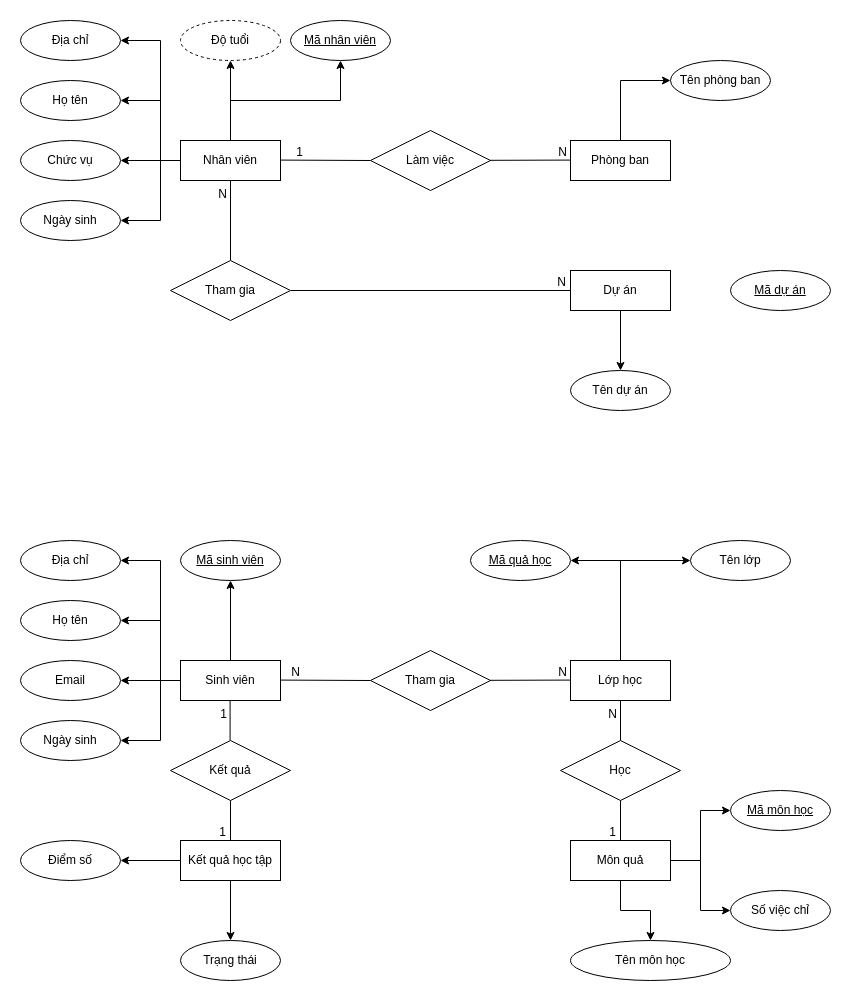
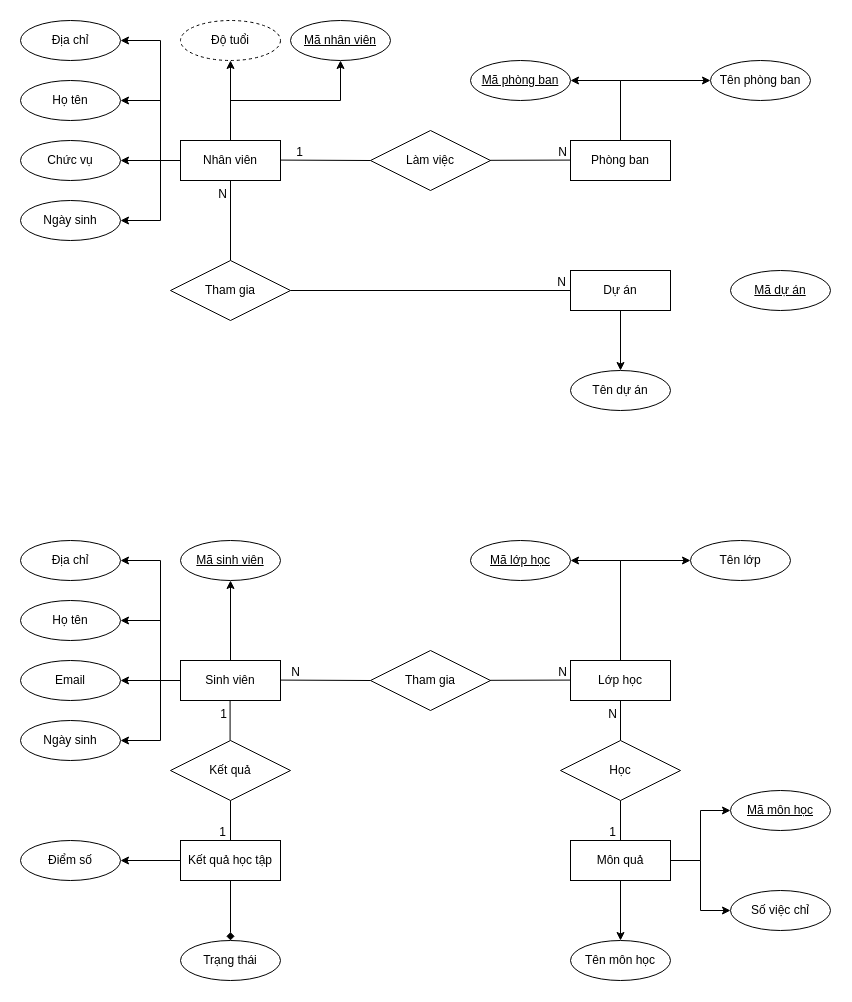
+ <mxCell id="16" value="Mã phòng ban" style="ellipse;whiteSpace=wrap;html=1;align=center;fontStyle=4;" parent="1" vertex="1"><mxGeometry x="470" y="60" width="100" height="40" as="geometry" /></mxCell>
+ <mxCell id="11" style="edgeStyle=orthogonalEdgeStyle;rounded=0;orthogonalLoop=1;jettySize=auto;html=1;exitX=0.5;exitY=0;exitDx=0;exitDy=0;entryX=1;entryY=0.5;entryDx=0;entryDy=0;" parent="1" source="13" target="16" edge="1"><mxGeometry relative="1" as="geometry" /></mxCell>
- <mxCell id="18" value="Tên phòng ban" style="ellipse;whiteSpace=wrap;html=1;align=center;" parent="1" vertex="1"><mxGeometry x="670" y="60" width="100" height="40" as="geometry" /></mxCell>
+ <mxCell id="18" value="Tên phòng ban" style="ellipse;whiteSpace=wrap;html=1;align=center;" parent="1" vertex="1"><mxGeometry x="710" y="60" width="100" height="40" as="geometry" /></mxCell>
- <mxCell id="48" value="Mã quả học" style="ellipse;whiteSpace=wrap;html=1;align=center;fontStyle=4;" parent="1" vertex="1"><mxGeometry x="470" y="540" width="100" height="40" as="geometry" /></mxCell>
+ <mxCell id="48" value="Mã lớp học" style="ellipse;whiteSpace=wrap;html=1;align=center;fontStyle=4;" parent="1" vertex="1"><mxGeometry x="470" y="540" width="100" height="40" as="geometry" /></mxCell>
- <mxCell id="67" style="edgeStyle=orthogonalEdgeStyle;rounded=0;orthogonalLoop=1;jettySize=auto;html=1;exitX=0.5;exitY=1;exitDx=0;exitDy=0;entryX=0.5;entryY=0;entryDx=0;entryDy=0;" parent="1" source="69" target="70" edge="1"><mxGeometry relative="1" as="geometry" /></mxCell>
+ <mxCell id="67" style="edgeStyle=orthogonalEdgeStyle;rounded=0;orthogonalLoop=1;jettySize=auto;html=1;exitX=0.5;exitY=1;exitDx=0;exitDy=0;entryX=0.5;entryY=0;entryDx=0;entryDy=0;endArrow=diamond;" parent="1" source="69" target="70" edge="1"><mxGeometry relative="1" as="geometry" /></mxCell>
- <mxCell id="49" value="Tên môn học" style="ellipse;whiteSpace=wrap;html=1;align=center;" parent="1" vertex="1"><mxGeometry x="570" y="940" width="160" height="40" as="geometry" /></mxCell>
+ <mxCell id="49" value="Tên môn học" style="ellipse;whiteSpace=wrap;html=1;align=center;" parent="1" vertex="1"><mxGeometry x="570" y="940" width="100" height="40" as="geometry" /></mxCell>
